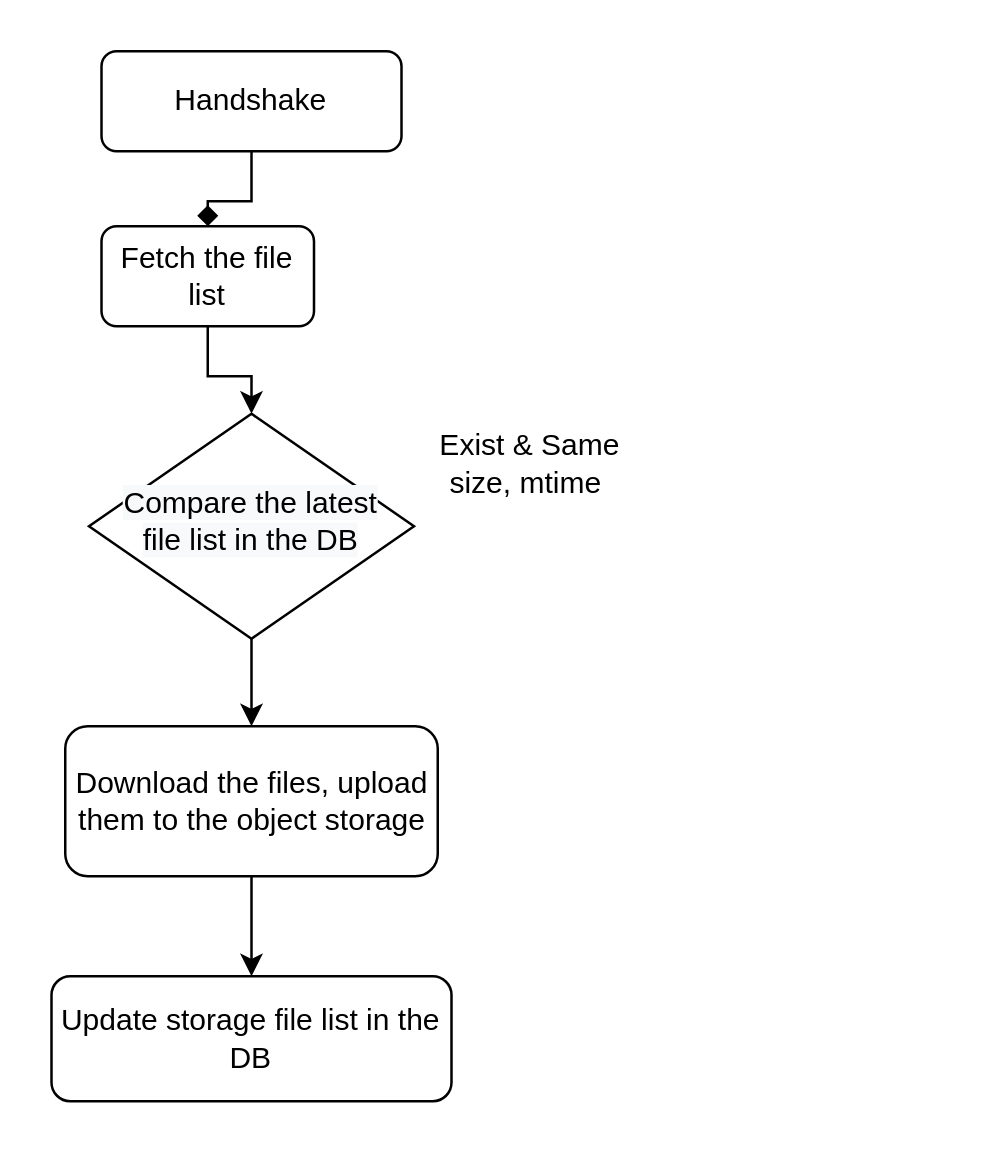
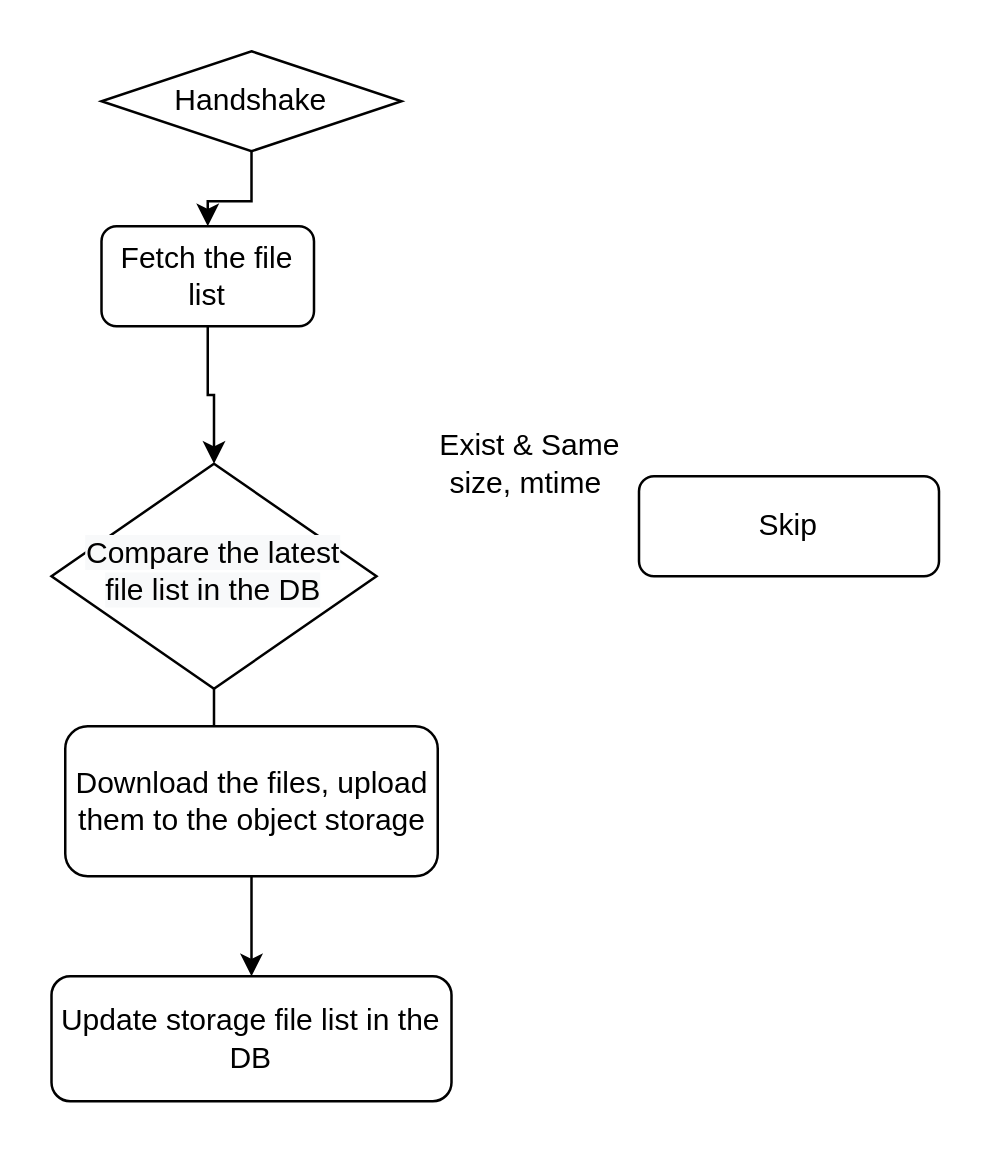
- <mxCell id="3" value="Handshake" parent="1" style="rounded=1;whiteSpace=wrap;html=1;fontSize=12;glass=0;strokeWidth=1;shadow=0;" vertex="1"><mxGeometry as="geometry" height="40" width="120" y="20" x="40" /></mxCell>
+ <mxCell id="3" value="Handshake" parent="1" style="rhombus;whiteSpace=wrap;html=1;fontSize=12;glass=0;strokeWidth=1;shadow=0;" vertex="1"><mxGeometry as="geometry" height="40" width="120" y="20" x="40" /></mxCell>
- <mxCell id="2" value="" parent="1" edge="1" target="9" source="3" style="edgeStyle=orthogonalEdgeStyle;rounded=0;orthogonalLoop=1;jettySize=auto;html=1;endArrow=diamond;"><mxGeometry as="geometry" relative="1" /></mxCell>
+ <mxCell id="2" value="" parent="1" edge="1" target="9" source="3" style="edgeStyle=orthogonalEdgeStyle;rounded=0;orthogonalLoop=1;jettySize=auto;html=1;"><mxGeometry as="geometry" relative="1" /></mxCell>
- <mxCell id="5" value="&lt;span style=&quot;font: 12px / 1.2 &amp;#34;helvetica&amp;#34; ; text-align: center ; color: rgb(0 , 0 , 0) ; text-transform: none ; text-indent: 0px ; letter-spacing: normal ; text-decoration: none ; word-spacing: 0px ; display: inline ; float: none ; overflow-wrap: normal ; background-color: rgb(248 , 249 , 250)&quot;&gt;Compare the latest file list in the DB&lt;/span&gt;" parent="1" style="rhombus;whiteSpace=wrap;html=1;shadow=0;fontFamily=Helvetica;fontSize=12;align=center;strokeWidth=1;spacing=6;spacingTop=-4;" vertex="1"><mxGeometry as="geometry" height="90" width="130" y="165" x="35" /></mxCell>
+ <mxCell id="5" value="&lt;span style=&quot;font: 12px / 1.2 &amp;#34;helvetica&amp;#34; ; text-align: center ; color: rgb(0 , 0 , 0) ; text-transform: none ; text-indent: 0px ; letter-spacing: normal ; text-decoration: none ; word-spacing: 0px ; display: inline ; float: none ; overflow-wrap: normal ; background-color: rgb(248 , 249 , 250)&quot;&gt;Compare the latest file list in the DB&lt;/span&gt;" parent="1" style="rhombus;whiteSpace=wrap;html=1;shadow=0;fontFamily=Helvetica;fontSize=12;align=center;strokeWidth=1;spacing=6;spacingTop=-4;" vertex="1"><mxGeometry x="20" y="185" as="geometry" height="90" width="130" /></mxCell>
+ <mxCell id="6" value="Skip" parent="1" style="rounded=1;whiteSpace=wrap;html=1;fontSize=12;glass=0;strokeWidth=1;shadow=0;" vertex="1"><mxGeometry as="geometry" height="40" width="120" y="190" x="255" /></mxCell>
